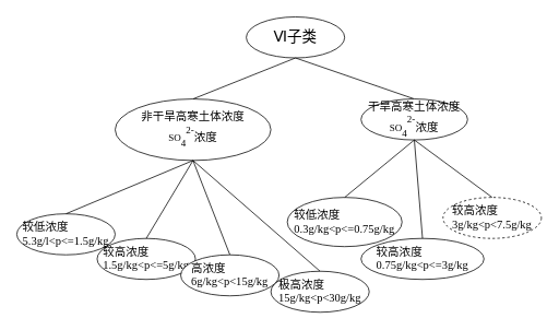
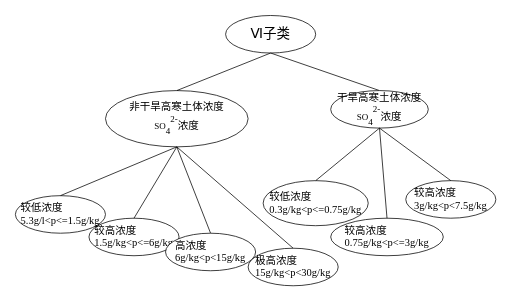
- <mxCell id="15" value="&lt;p class=&quot;MsoNormal&quot; style=&quot;margin: 0pt 0pt 0.0pt ; text-align: justify ; font-family: &amp;#34;times new roman&amp;#34;&quot;&gt;&lt;span style=&quot;font-size: 14px&quot;&gt;较高浓度&lt;/span&gt;&lt;/p&gt;&lt;p class=&quot;MsoNormal&quot; style=&quot;margin: 0pt 0pt 0.0pt ; text-align: justify ; font-family: &amp;#34;times new roman&amp;#34;&quot;&gt;&lt;span style=&quot;font-size: 14px&quot;&gt;3g/kg&amp;lt;p&amp;lt;7.5g/kg&lt;/span&gt;&lt;/p&gt;" style="ellipse;whiteSpace=wrap;html=1;dashed=1;" parent="1" vertex="1"><mxGeometry x="540" y="240" width="120" height="50" as="geometry" /></mxCell>
+ <mxCell id="15" value="&lt;p class=&quot;MsoNormal&quot; style=&quot;margin: 0pt 0pt 0.0pt ; text-align: justify ; font-family: &amp;#34;times new roman&amp;#34;&quot;&gt;&lt;span style=&quot;font-size: 14px&quot;&gt;较高浓度&lt;/span&gt;&lt;/p&gt;&lt;p class=&quot;MsoNormal&quot; style=&quot;margin: 0pt 0pt 0.0pt ; text-align: justify ; font-family: &amp;#34;times new roman&amp;#34;&quot;&gt;&lt;span style=&quot;font-size: 14px&quot;&gt;3g/kg&amp;lt;p&amp;lt;7.5g/kg&lt;/span&gt;&lt;/p&gt;" style="ellipse;whiteSpace=wrap;html=1;" parent="1" vertex="1"><mxGeometry x="540" y="240" width="120" height="50" as="geometry" /></mxCell>
- <mxCell id="6" value="&lt;p class=&quot;MsoNormal&quot; style=&quot;margin: 0pt 0pt 0.0pt ; text-align: justify ; font-family: &amp;#34;times new roman&amp;#34;&quot;&gt;&lt;span style=&quot;font-size: 14px&quot;&gt;较高浓度&lt;/span&gt;&lt;/p&gt;&lt;p class=&quot;MsoNormal&quot; style=&quot;margin: 0pt 0pt 0.0pt ; text-align: justify ; font-family: &amp;#34;times new roman&amp;#34;&quot;&gt;&lt;span style=&quot;font-size: 14px&quot;&gt;1.5g/kg&amp;lt;p&amp;lt;=5g/kg&lt;/span&gt;&lt;/p&gt;" style="ellipse;whiteSpace=wrap;html=1;" parent="1" vertex="1"><mxGeometry x="118" y="290" width="120" height="50" as="geometry" /></mxCell>
+ <mxCell id="6" value="&lt;p class=&quot;MsoNormal&quot; style=&quot;margin: 0pt 0pt 0.0pt ; text-align: justify ; font-family: &amp;#34;times new roman&amp;#34;&quot;&gt;&lt;span style=&quot;font-size: 14px&quot;&gt;较高浓度&lt;/span&gt;&lt;/p&gt;&lt;p class=&quot;MsoNormal&quot; style=&quot;margin: 0pt 0pt 0.0pt ; text-align: justify ; font-family: &amp;#34;times new roman&amp;#34;&quot;&gt;&lt;span style=&quot;font-size: 14px&quot;&gt;1.5g/kg&amp;lt;p&amp;lt;=6g/kg&lt;/span&gt;&lt;/p&gt;" style="ellipse;whiteSpace=wrap;html=1;" parent="1" vertex="1"><mxGeometry x="118" y="290" width="120" height="50" as="geometry" /></mxCell>
